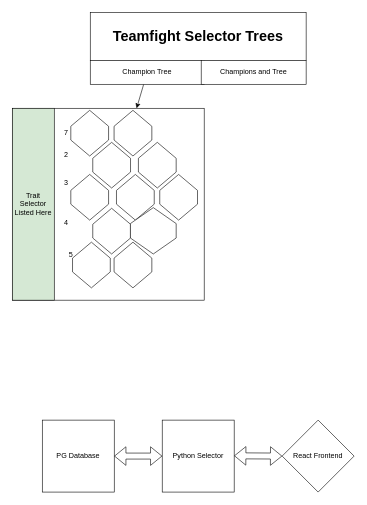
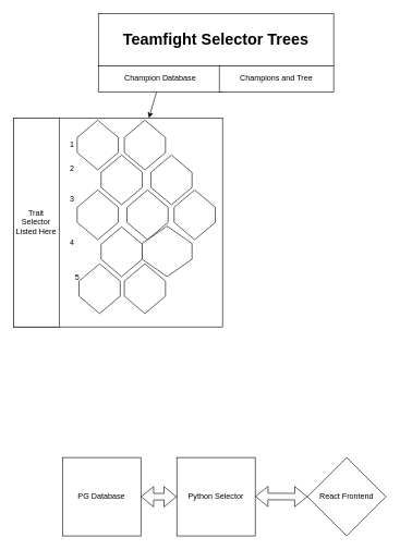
- <mxCell id="4" value="Champion Tree" style="rounded=0;whiteSpace=wrap;html=1;" parent="1" vertex="1"><mxGeometry x="150" y="100" width="190" height="40" as="geometry" /></mxCell>
+ <mxCell id="4" value="Champion Database" style="rounded=0;whiteSpace=wrap;html=1;" parent="1" vertex="1"><mxGeometry x="150" y="100" width="190" height="40" as="geometry" /></mxCell>
- <mxCell id="14" value="7" style="text;html=1;strokeColor=none;fillColor=none;align=center;verticalAlign=middle;whiteSpace=wrap;rounded=0;" parent="1" vertex="1"><mxGeometry x="80" y="206.49" width="60" height="30" as="geometry" /></mxCell>
+ <mxCell id="14" value="1" style="text;html=1;strokeColor=none;fillColor=none;align=center;verticalAlign=middle;whiteSpace=wrap;rounded=0;" parent="1" vertex="1"><mxGeometry x="80" y="206.49" width="60" height="30" as="geometry" /></mxCell>
- <mxCell id="13" value="Trait Selector Listed Here" style="rounded=0;whiteSpace=wrap;html=1;fillColor=#d5e8d4;" parent="1" vertex="1"><mxGeometry x="20" y="180" width="70" height="320" as="geometry" /></mxCell>
+ <mxCell id="13" value="Trait Selector Listed Here" style="rounded=0;whiteSpace=wrap;html=1;" parent="1" vertex="1"><mxGeometry x="20" y="180" width="70" height="320" as="geometry" /></mxCell>
- <mxCell id="10" value="PG Database" style="rounded=0;whiteSpace=wrap;html=1;" parent="1" vertex="1"><mxGeometry x="70" y="700" width="120" height="120" as="geometry" /></mxCell>
+ <mxCell id="10" value="PG Database" style="rounded=0;whiteSpace=wrap;html=1;" parent="1" vertex="1"><mxGeometry x="95" y="700" width="120" height="120" as="geometry" /></mxCell>
